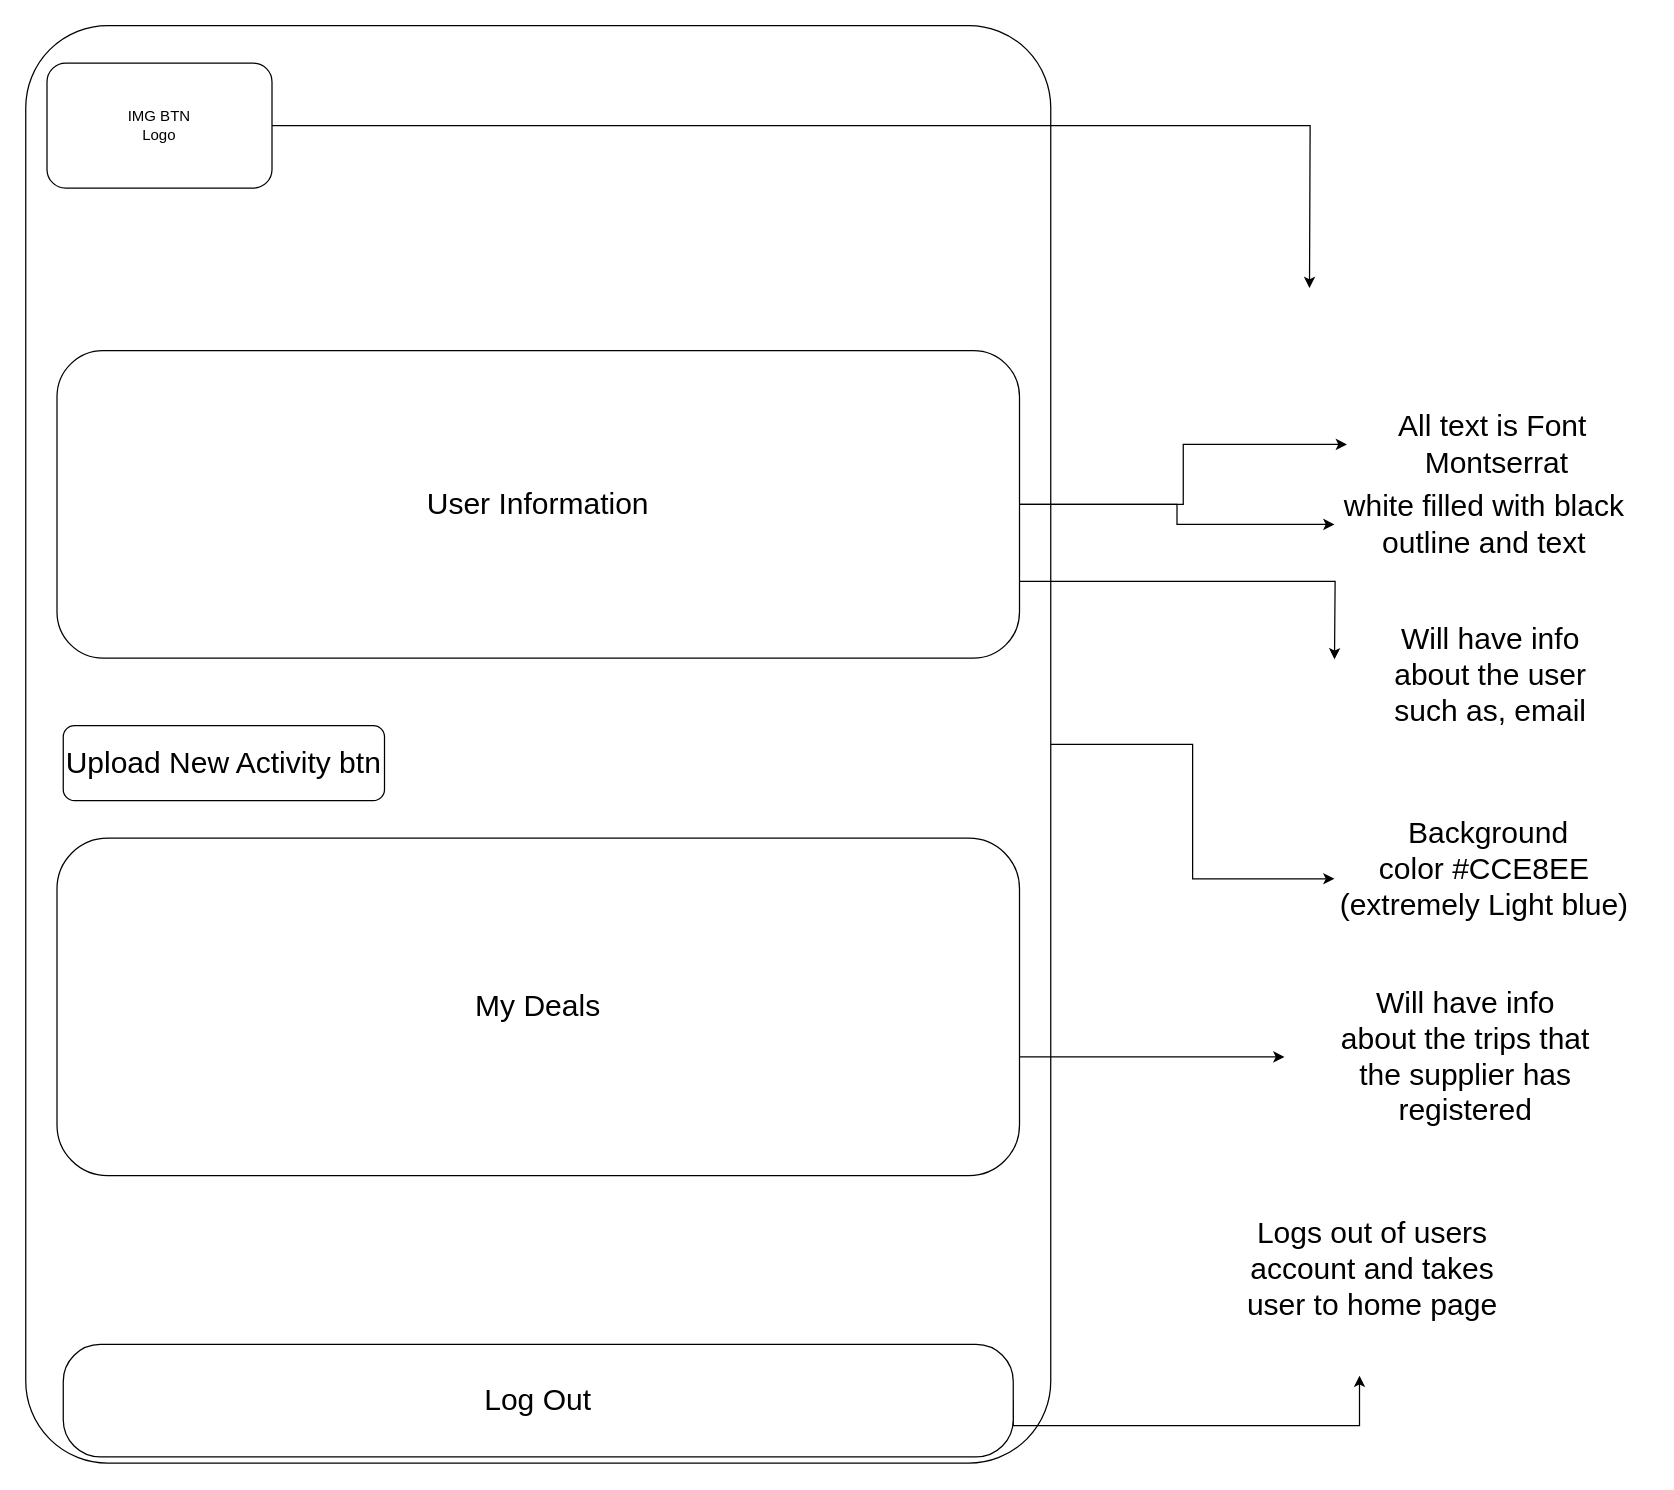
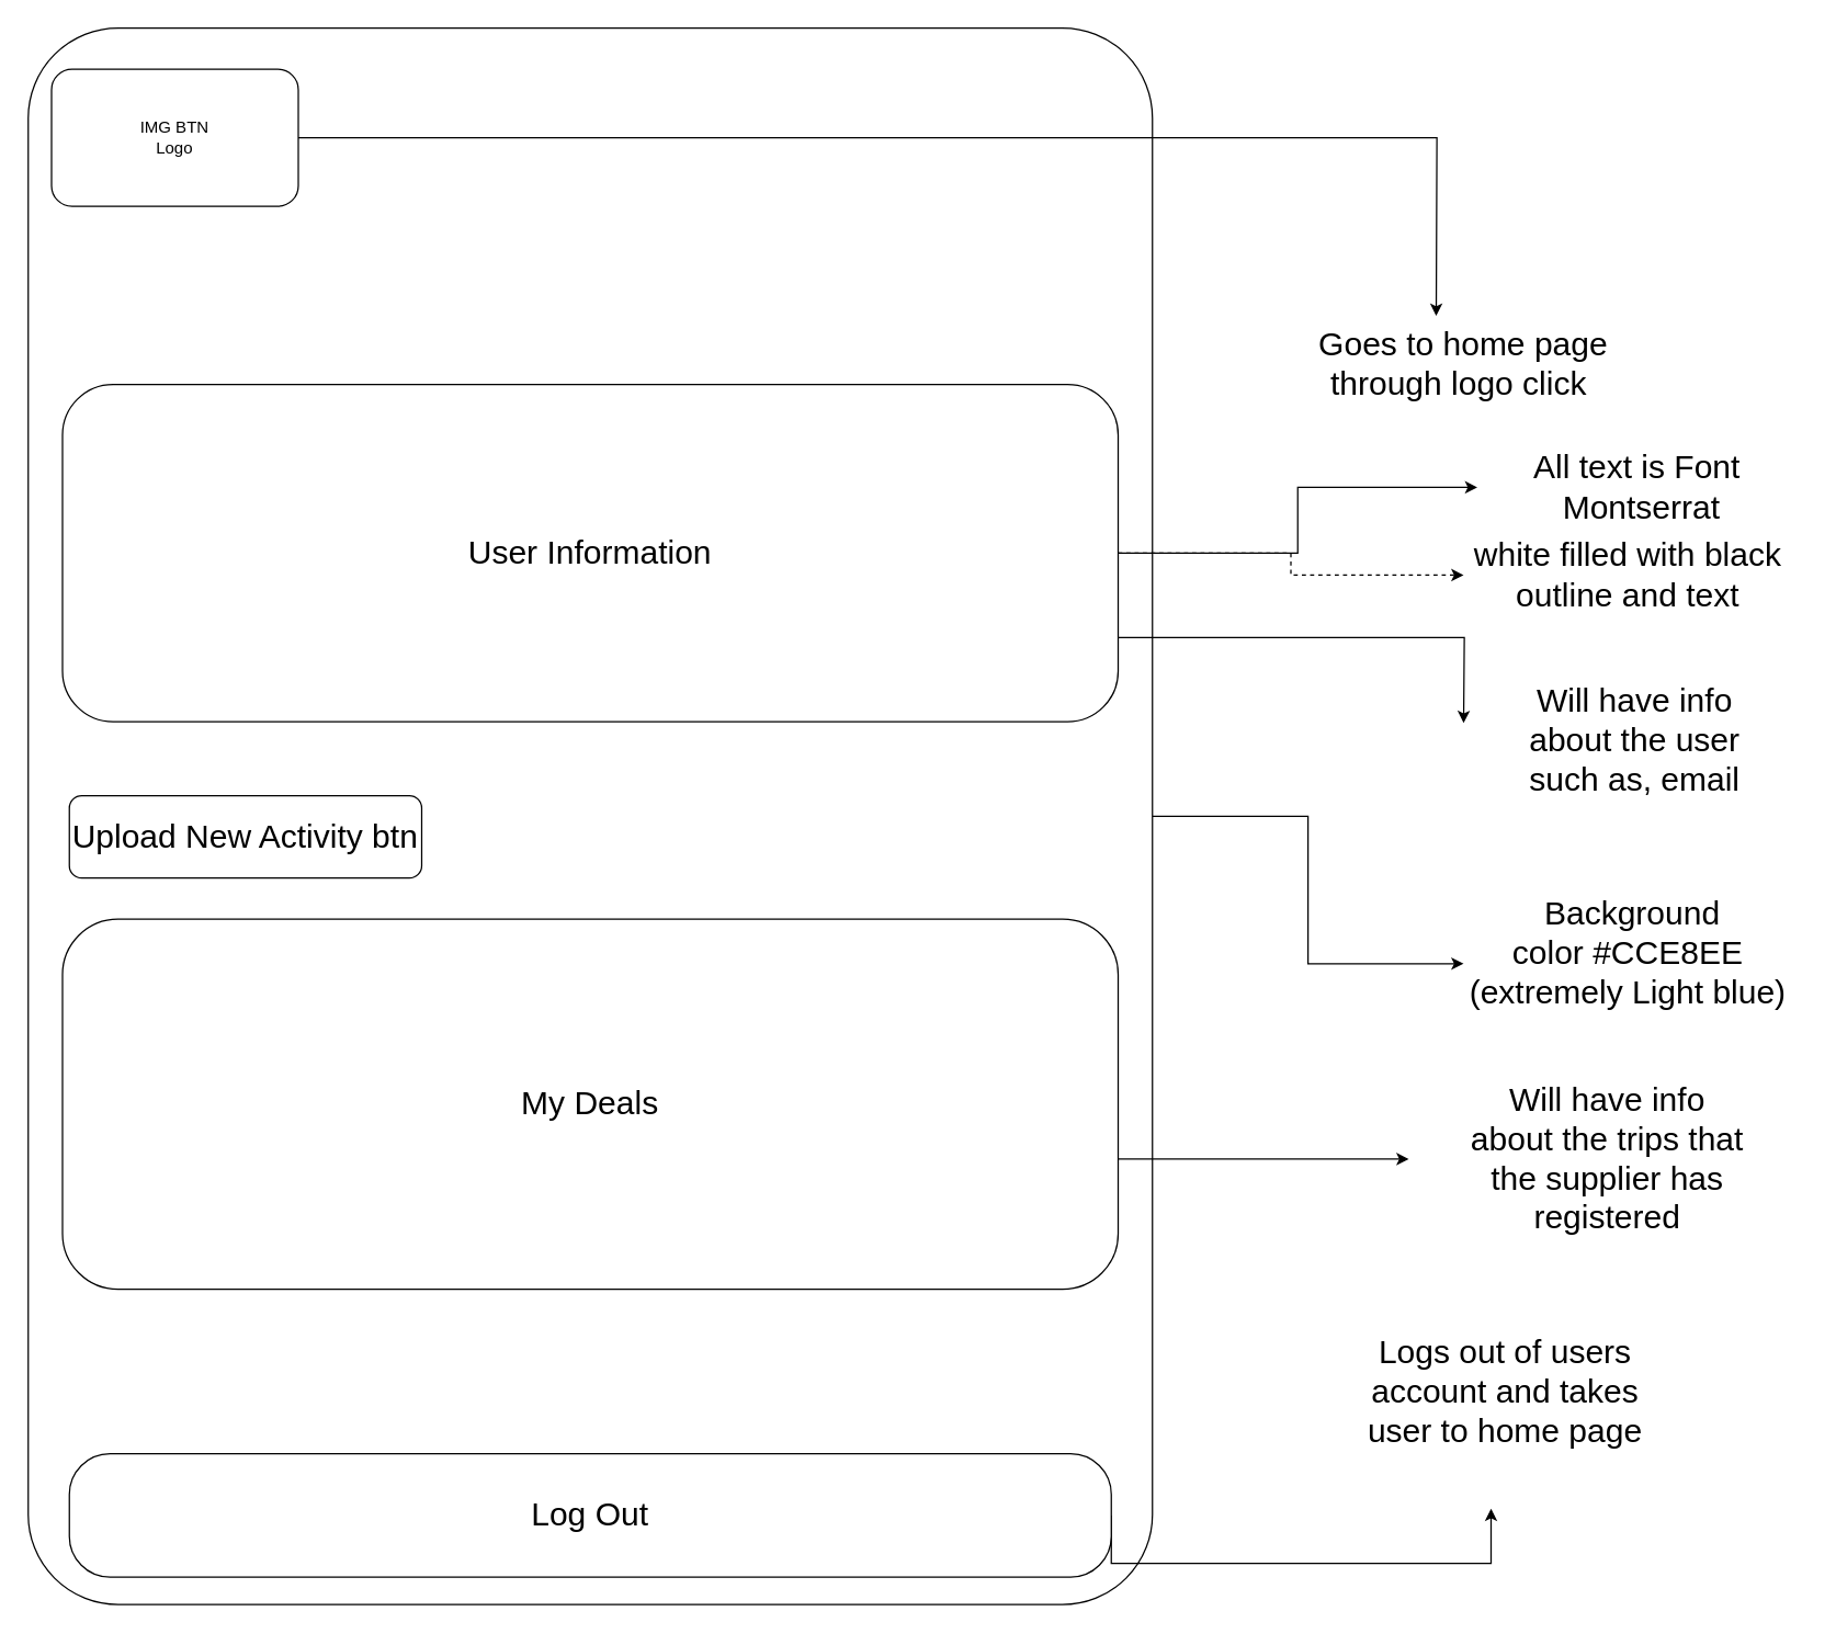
+ <mxCell id="15" value="&lt;font style=&quot;font-size: 24px;&quot;&gt;Goes to home page through logo click&amp;nbsp;&lt;/font&gt;" style="text;html=1;align=center;verticalAlign=middle;whiteSpace=wrap;rounded=0;" vertex="1" parent="1"><mxGeometry x="957" y="250" width="220" height="30" as="geometry" /></mxCell>
- <mxCell id="8" style="edgeStyle=orthogonalEdgeStyle;rounded=0;orthogonalLoop=1;jettySize=auto;html=1;exitX=1;exitY=0.5;exitDx=0;exitDy=0;" edge="1" parent="1" source="10" target="16"><mxGeometry relative="1" as="geometry" /></mxCell>
+ <mxCell id="8" style="edgeStyle=orthogonalEdgeStyle;rounded=0;orthogonalLoop=1;jettySize=auto;html=1;exitX=1;exitY=0.5;exitDx=0;exitDy=0;dashed=1;" edge="1" parent="1" source="10" target="16"><mxGeometry relative="1" as="geometry" /></mxCell>
- <mxCell id="5" value="&lt;font style=&quot;font-size: 24px;&quot;&gt;Log Out&lt;/font&gt;" style="rounded=1;whiteSpace=wrap;html=1;arcSize=33;" vertex="1" parent="1"><mxGeometry x="50" y="1075" width="760" height="90" as="geometry" /></mxCell>
+ <mxCell id="5" value="&lt;font style=&quot;font-size: 24px;&quot;&gt;Log Out&lt;/font&gt;" style="rounded=1;whiteSpace=wrap;html=1;arcSize=33;" vertex="1" parent="1"><mxGeometry x="50" y="1060" width="760" height="90" as="geometry" /></mxCell>
